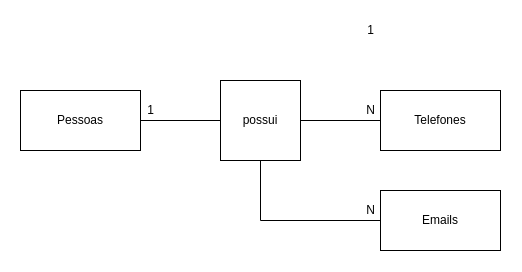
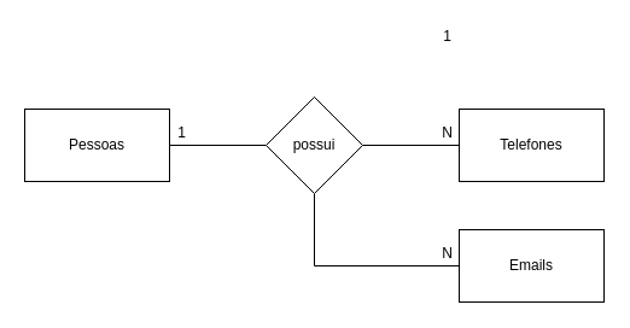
- <mxCell id="7" value="possui" style="whiteSpace=wrap;html=1;rounded=0;" parent="1" vertex="1"><mxGeometry x="220" y="80" width="80" height="80" as="geometry" /></mxCell>
+ <mxCell id="7" value="possui" style="rhombus;whiteSpace=wrap;html=1;" parent="1" vertex="1"><mxGeometry x="220" y="80" width="80" height="80" as="geometry" /></mxCell>
